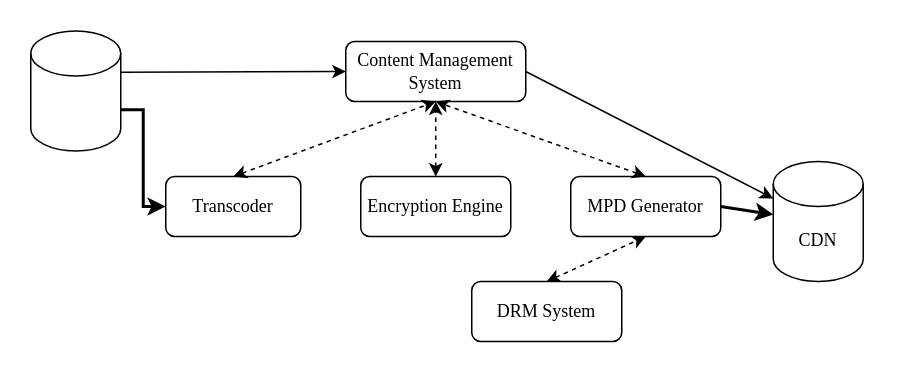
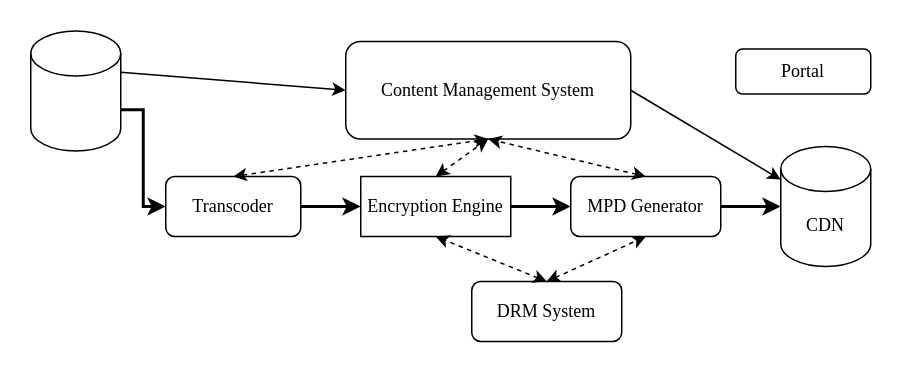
- <mxCell id="3" value="Content Management System" style="rounded=1;whiteSpace=wrap;html=1;fillColor=none;fontFamily=Times New Roman;" parent="1" vertex="1"><mxGeometry x="230" y="27" width="120" height="40" as="geometry" /></mxCell>
+ <mxCell id="3" value="Content Management System" style="rounded=1;whiteSpace=wrap;html=1;fillColor=none;fontFamily=Times New Roman;" parent="1" vertex="1"><mxGeometry x="230" y="27" width="190" height="65" as="geometry" /></mxCell>
+ <mxCell id="8" value="Portal" style="rounded=1;whiteSpace=wrap;html=1;fillColor=none;fontFamily=Times New Roman;" parent="1" vertex="1"><mxGeometry x="490" y="32" width="90" height="30" as="geometry" /></mxCell>
+ <mxCell id="13" value="" style="endArrow=classic;html=1;rounded=0;entryX=0;entryY=0.5;entryDx=0;entryDy=0;strokeWidth=2;exitX=1;exitY=0.5;exitDx=0;exitDy=0;" parent="1" source="4" target="5" edge="1"><mxGeometry width="50" height="50" relative="1" as="geometry"><mxPoint x="51" y="57" as="sourcePoint" /><mxPoint x="82" y="164" as="targetPoint" /></mxGeometry></mxCell>
- <mxCell id="5" value="Encryption Engine" style="rounded=1;whiteSpace=wrap;html=1;fillColor=none;fontFamily=Times New Roman;" parent="1" vertex="1"><mxGeometry x="240" y="117" width="100" height="40" as="geometry" /></mxCell>
+ <mxCell id="5" value="Encryption Engine" style="whiteSpace=wrap;html=1;fillColor=none;fontFamily=Times New Roman;rounded=0;" parent="1" vertex="1"><mxGeometry x="240" y="117" width="100" height="40" as="geometry" /></mxCell>
+ <mxCell id="14" value="" style="endArrow=classic;html=1;rounded=0;entryX=0;entryY=0.5;entryDx=0;entryDy=0;strokeWidth=2;exitX=1;exitY=0.5;exitDx=0;exitDy=0;" parent="1" source="5" target="7" edge="1"><mxGeometry width="50" height="50" relative="1" as="geometry"><mxPoint x="61" y="67" as="sourcePoint" /><mxPoint x="92" y="174" as="targetPoint" /></mxGeometry></mxCell>
- <mxCell id="9" value="CDN" style="shape=cylinder3;whiteSpace=wrap;html=1;boundedLbl=1;backgroundOutline=1;size=15;fillColor=none;fontFamily=Times New Roman;" parent="1" vertex="1"><mxGeometry x="515" y="107" width="60" height="80" as="geometry" /></mxCell>
+ <mxCell id="9" value="CDN" style="shape=cylinder3;whiteSpace=wrap;html=1;boundedLbl=1;backgroundOutline=1;size=15;fillColor=none;fontFamily=Times New Roman;" parent="1" vertex="1"><mxGeometry x="520" y="97" width="60" height="80" as="geometry" /></mxCell>
+ <mxCell id="19" value="" style="endArrow=classic;startArrow=classic;html=1;rounded=0;curved=0;dashed=1;exitX=0.5;exitY=0;exitDx=0;exitDy=0;entryX=0.5;entryY=1;entryDx=0;entryDy=0;" parent="1" source="6" target="5" edge="1"><mxGeometry width="50" height="50" relative="1" as="geometry"><mxPoint x="160" y="147" as="sourcePoint" /><mxPoint x="211" y="67" as="targetPoint" /></mxGeometry></mxCell>
